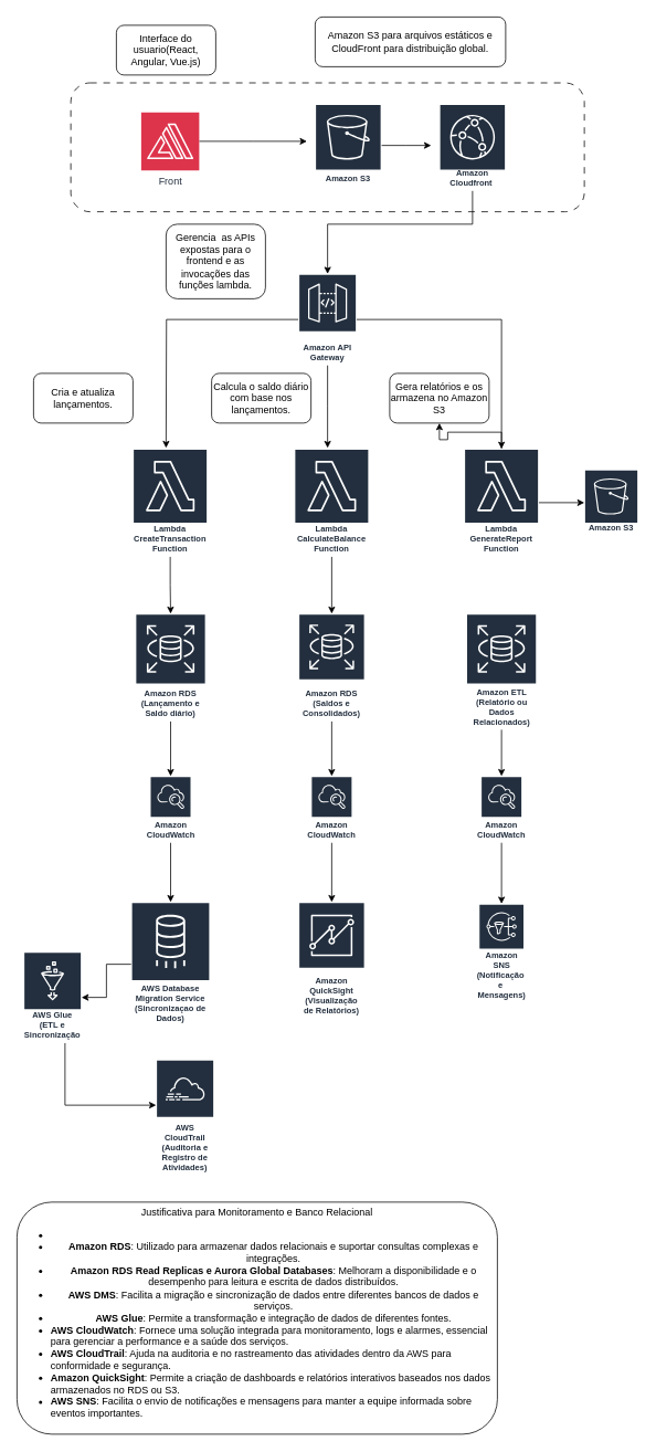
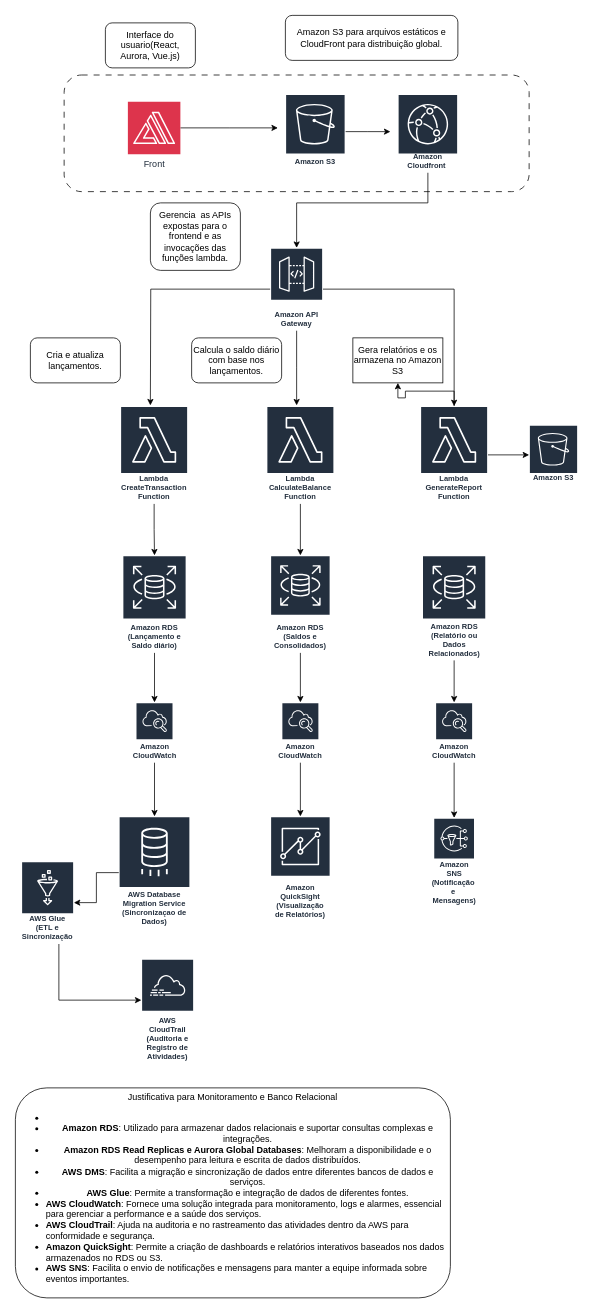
- <mxCell id="25" value="Interface do usuario(React, Angular, Vue.js&lt;span style=&quot;background-color: initial;&quot;&gt;)&lt;/span&gt;" style="rounded=1;whiteSpace=wrap;html=1;" vertex="1" parent="1"><mxGeometry x="140" y="30" width="120" height="60" as="geometry" /></mxCell>
+ <mxCell id="25" value="Interface do usuario(React, Aurora, Vue.js&lt;span style=&quot;background-color: initial;&quot;&gt;)&lt;/span&gt;" style="rounded=1;whiteSpace=wrap;html=1;" vertex="1" parent="1"><mxGeometry x="140" y="30" width="120" height="60" as="geometry" /></mxCell>
- <mxCell id="38" value="Gera relatórios e os armazena no Amazon S3" style="rounded=1;whiteSpace=wrap;html=1;" vertex="1" parent="1"><mxGeometry x="470" y="450" width="120" height="60" as="geometry" /></mxCell>
+ <mxCell id="38" value="Gera relatórios e os armazena no Amazon S3" style="whiteSpace=wrap;html=1;rounded=0;" vertex="1" parent="1"><mxGeometry x="470" y="450" width="120" height="60" as="geometry" /></mxCell>
- <mxCell id="31" value="Amazon ETL (Relatório ou Dados Relacionados)" style="sketch=0;outlineConnect=0;fontColor=#232F3E;gradientColor=none;strokeColor=#ffffff;fillColor=#232F3E;dashed=0;verticalLabelPosition=middle;verticalAlign=bottom;align=center;html=1;whiteSpace=wrap;fontSize=10;fontStyle=1;spacing=3;shape=mxgraph.aws4.productIcon;prIcon=mxgraph.aws4.rds;" vertex="1" parent="1"><mxGeometry x="562.5" y="740" width="85" height="140" as="geometry" /></mxCell>
+ <mxCell id="31" value="Amazon RDS (Relatório ou Dados Relacionados)" style="sketch=0;outlineConnect=0;fontColor=#232F3E;gradientColor=none;strokeColor=#ffffff;fillColor=#232F3E;dashed=0;verticalLabelPosition=middle;verticalAlign=bottom;align=center;html=1;whiteSpace=wrap;fontSize=10;fontStyle=1;spacing=3;shape=mxgraph.aws4.productIcon;prIcon=mxgraph.aws4.rds;" vertex="1" parent="1"><mxGeometry x="562.5" y="740" width="85" height="140" as="geometry" /></mxCell>
